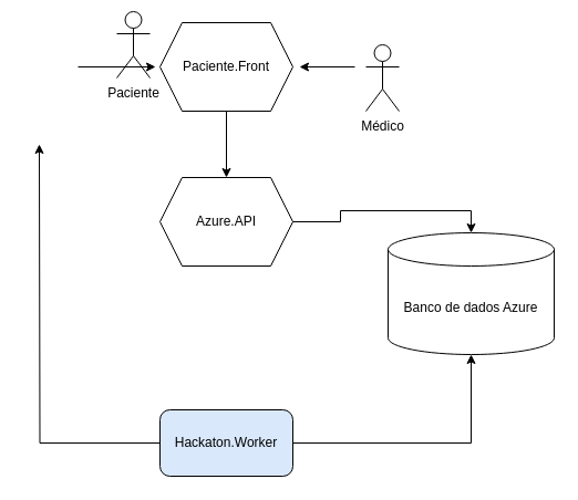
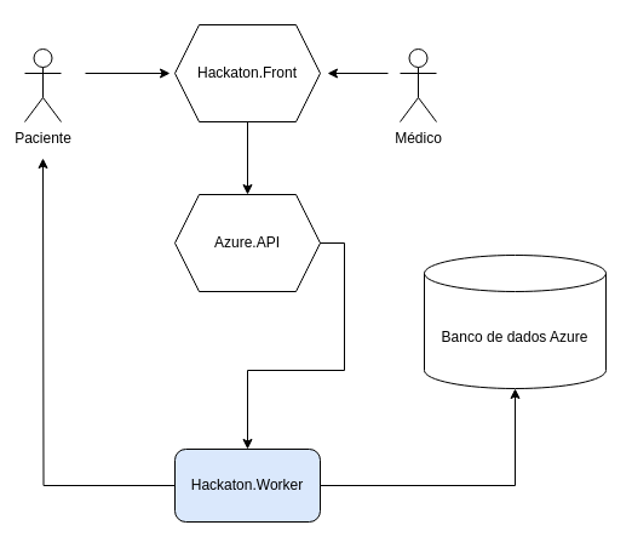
- <mxCell id="2" value="Paciente&lt;div&gt;&lt;br&gt;&lt;/div&gt;" style="shape=umlActor;verticalLabelPosition=bottom;verticalAlign=top;html=1;outlineConnect=0;" parent="1" vertex="1"><mxGeometry x="105" y="10" width="30" height="60" as="geometry" /></mxCell>
+ <mxCell id="2" value="Paciente&lt;div&gt;&lt;br&gt;&lt;/div&gt;" style="shape=umlActor;verticalLabelPosition=bottom;verticalAlign=top;html=1;outlineConnect=0;" parent="1" vertex="1"><mxGeometry x="20" y="40" width="30" height="60" as="geometry" /></mxCell>
- <mxCell id="13" value="Paciente.Front" style="shape=hexagon;perimeter=hexagonPerimeter2;whiteSpace=wrap;html=1;fixedSize=1;" vertex="1" parent="1"><mxGeometry x="144" y="20" width="120" height="80" as="geometry" /></mxCell>
+ <mxCell id="13" value="Hackaton.Front" style="shape=hexagon;perimeter=hexagonPerimeter2;whiteSpace=wrap;html=1;fixedSize=1;" vertex="1" parent="1"><mxGeometry x="144" y="20" width="120" height="80" as="geometry" /></mxCell>
- <mxCell id="8" style="edgeStyle=orthogonalEdgeStyle;rounded=0;orthogonalLoop=1;jettySize=auto;html=1;exitX=1;exitY=0.5;exitDx=0;exitDy=0;entryX=0.5;entryY=0;entryDx=0;entryDy=0;entryPerimeter=0;" parent="1" source="3" target="4" edge="1"><mxGeometry relative="1" as="geometry" /></mxCell>
+ <mxCell id="8" style="edgeStyle=orthogonalEdgeStyle;rounded=0;orthogonalLoop=1;jettySize=auto;html=1;exitX=1;exitY=0.5;exitDx=0;exitDy=0;" parent="1" source="3" target="7" edge="1"><mxGeometry relative="1" as="geometry" /></mxCell>
